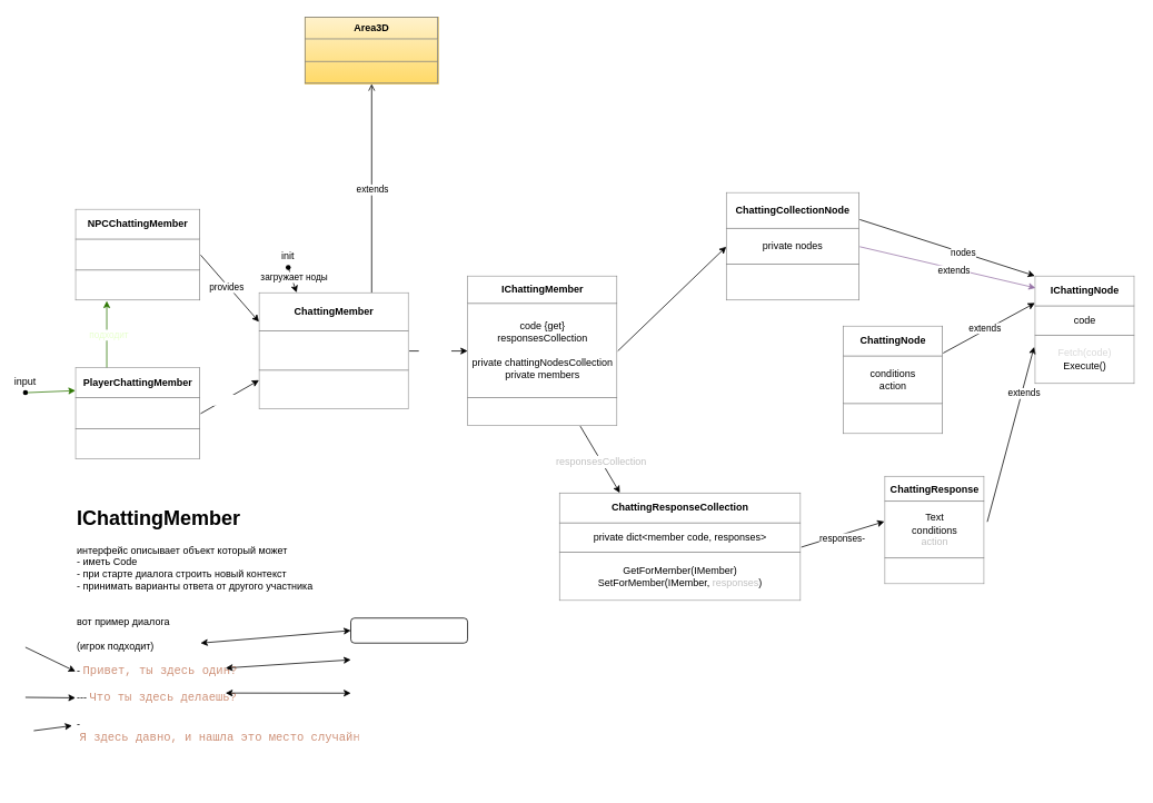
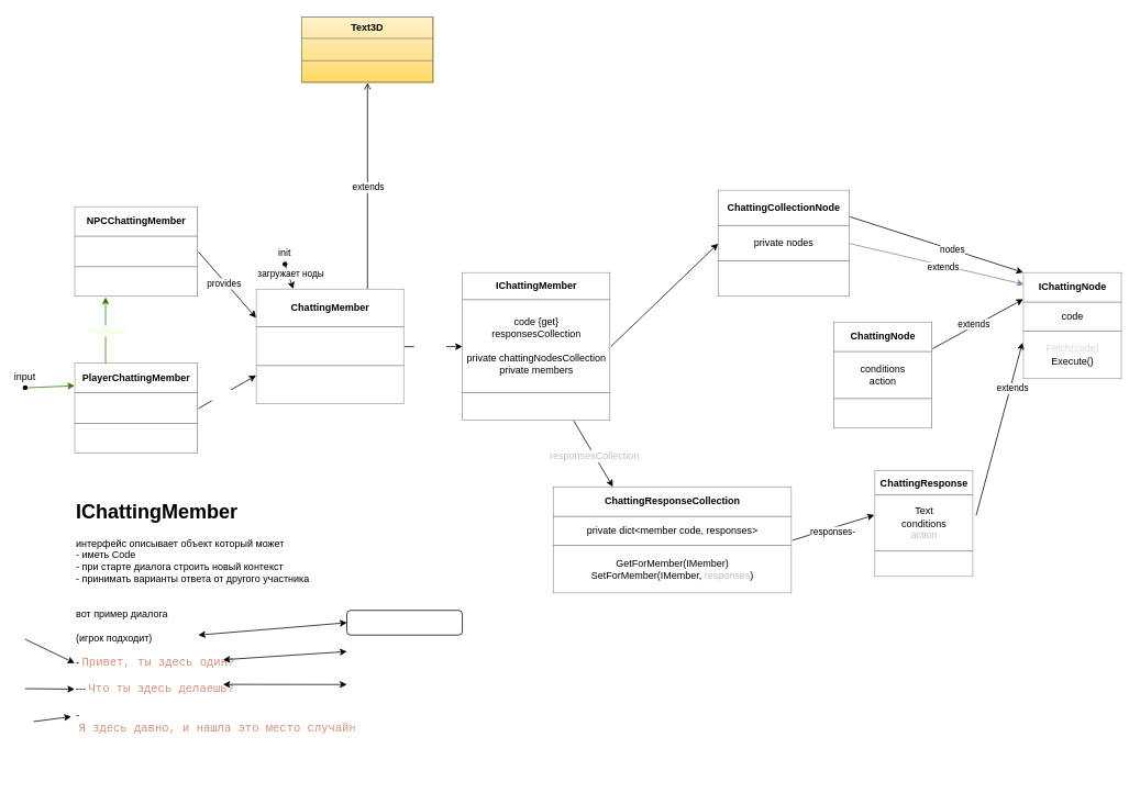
- <mxCell id="42" value="&lt;table border=&quot;1&quot; width=&quot;100%&quot; height=&quot;100%&quot; cellpadding=&quot;4&quot; style=&quot;width:100%;height:100%;border-collapse:collapse;&quot;&gt;&lt;tbody&gt;&lt;tr&gt;&lt;th align=&quot;center&quot;&gt;&lt;b&gt;Area3D&lt;br&gt;&lt;/b&gt;&lt;/th&gt;&lt;/tr&gt;&lt;tr&gt;&lt;td align=&quot;center&quot;&gt;&lt;br&gt;&lt;/td&gt;&lt;/tr&gt;&lt;tr&gt;&lt;td align=&quot;center&quot;&gt;&lt;br&gt;&lt;/td&gt;&lt;/tr&gt;&lt;/tbody&gt;&lt;/table&gt;" style="text;html=1;whiteSpace=wrap;strokeColor=#d6b656;fillColor=#fff2cc;overflow=fill;gradientColor=#ffd966;" parent="1" vertex="1"><mxGeometry x="365" y="20" width="160" height="80" as="geometry" /></mxCell>
+ <mxCell id="42" value="&lt;table border=&quot;1&quot; width=&quot;100%&quot; height=&quot;100%&quot; cellpadding=&quot;4&quot; style=&quot;width:100%;height:100%;border-collapse:collapse;&quot;&gt;&lt;tbody&gt;&lt;tr&gt;&lt;th align=&quot;center&quot;&gt;&lt;b&gt;Text3D&lt;br&gt;&lt;/b&gt;&lt;/th&gt;&lt;/tr&gt;&lt;tr&gt;&lt;td align=&quot;center&quot;&gt;&lt;br&gt;&lt;/td&gt;&lt;/tr&gt;&lt;tr&gt;&lt;td align=&quot;center&quot;&gt;&lt;br&gt;&lt;/td&gt;&lt;/tr&gt;&lt;/tbody&gt;&lt;/table&gt;" style="text;html=1;whiteSpace=wrap;strokeColor=#d6b656;fillColor=#fff2cc;overflow=fill;gradientColor=#ffd966;" parent="1" vertex="1"><mxGeometry x="365" y="20" width="160" height="80" as="geometry" /></mxCell>
